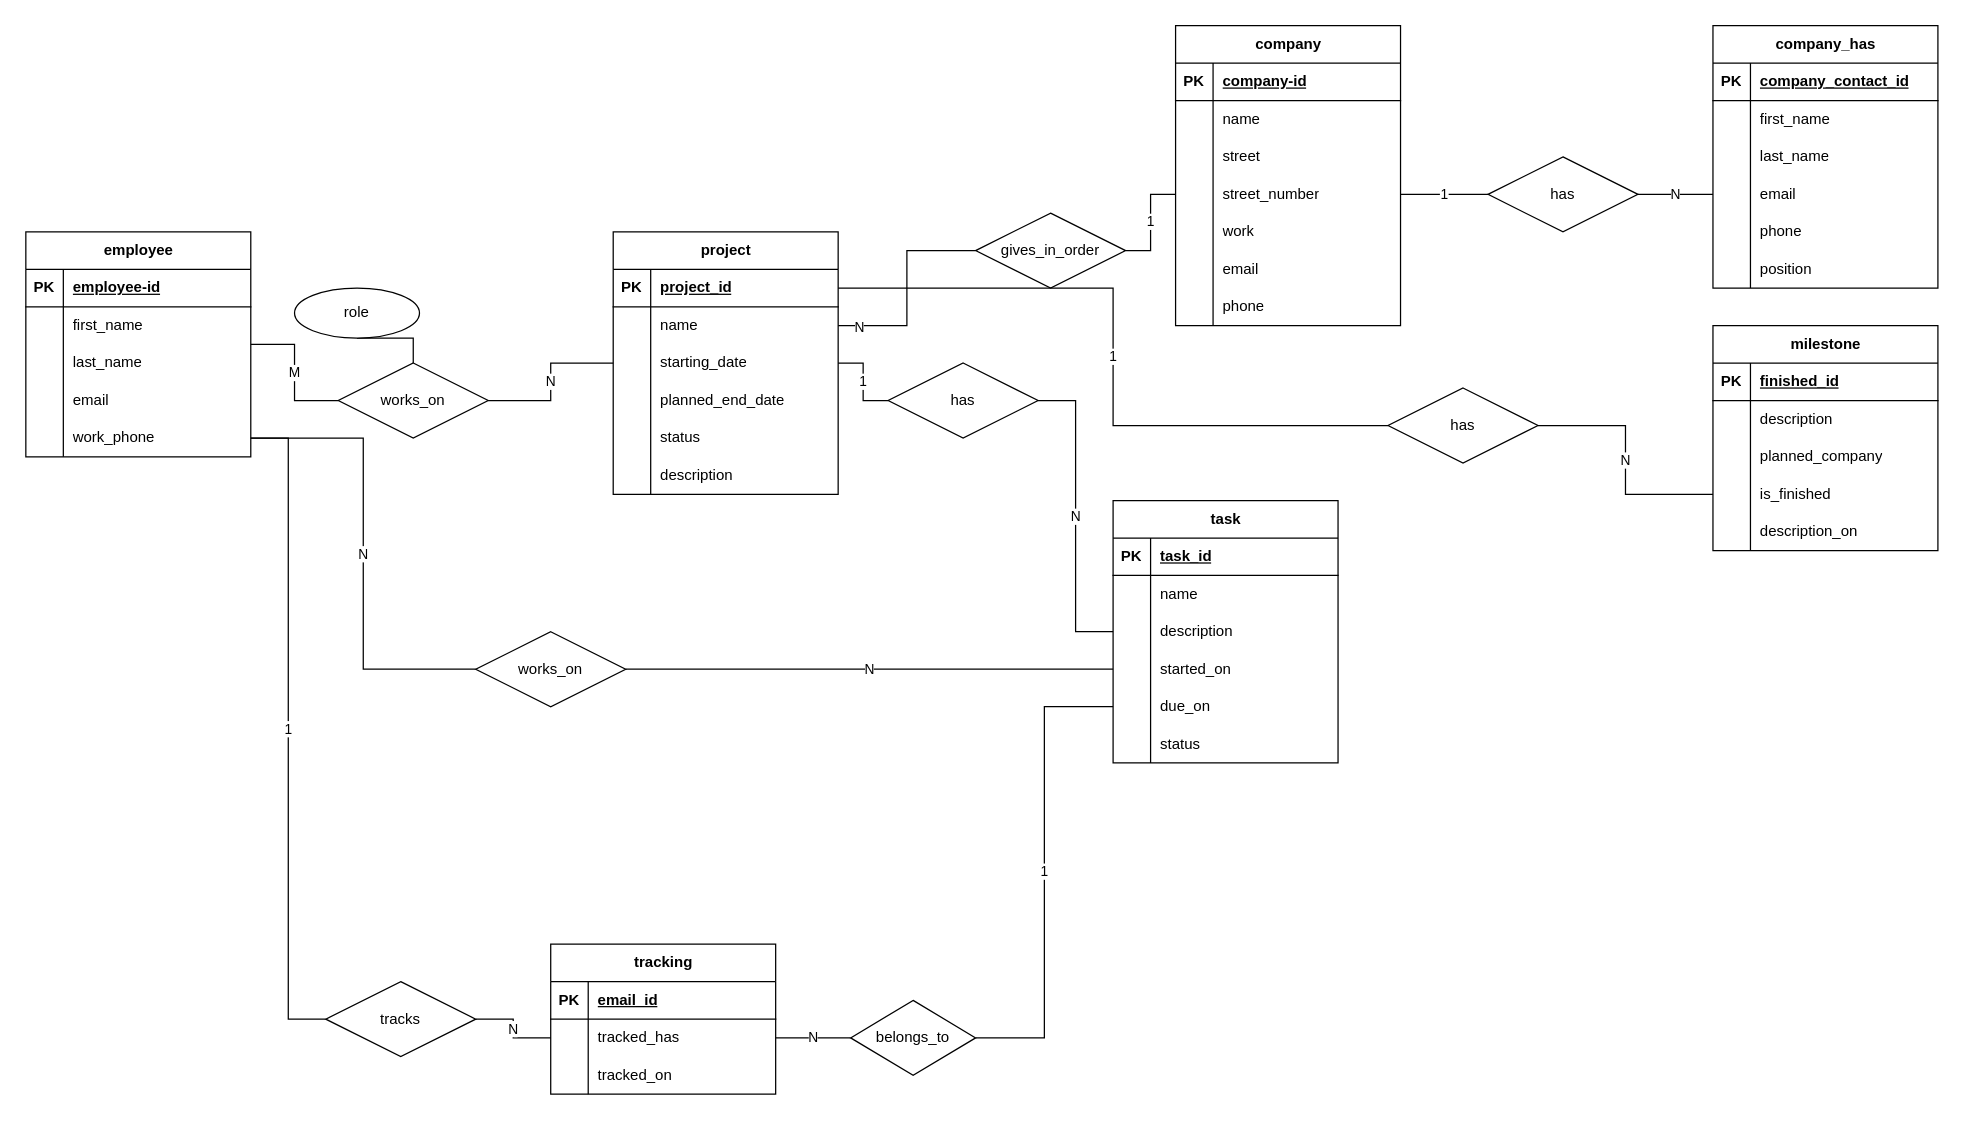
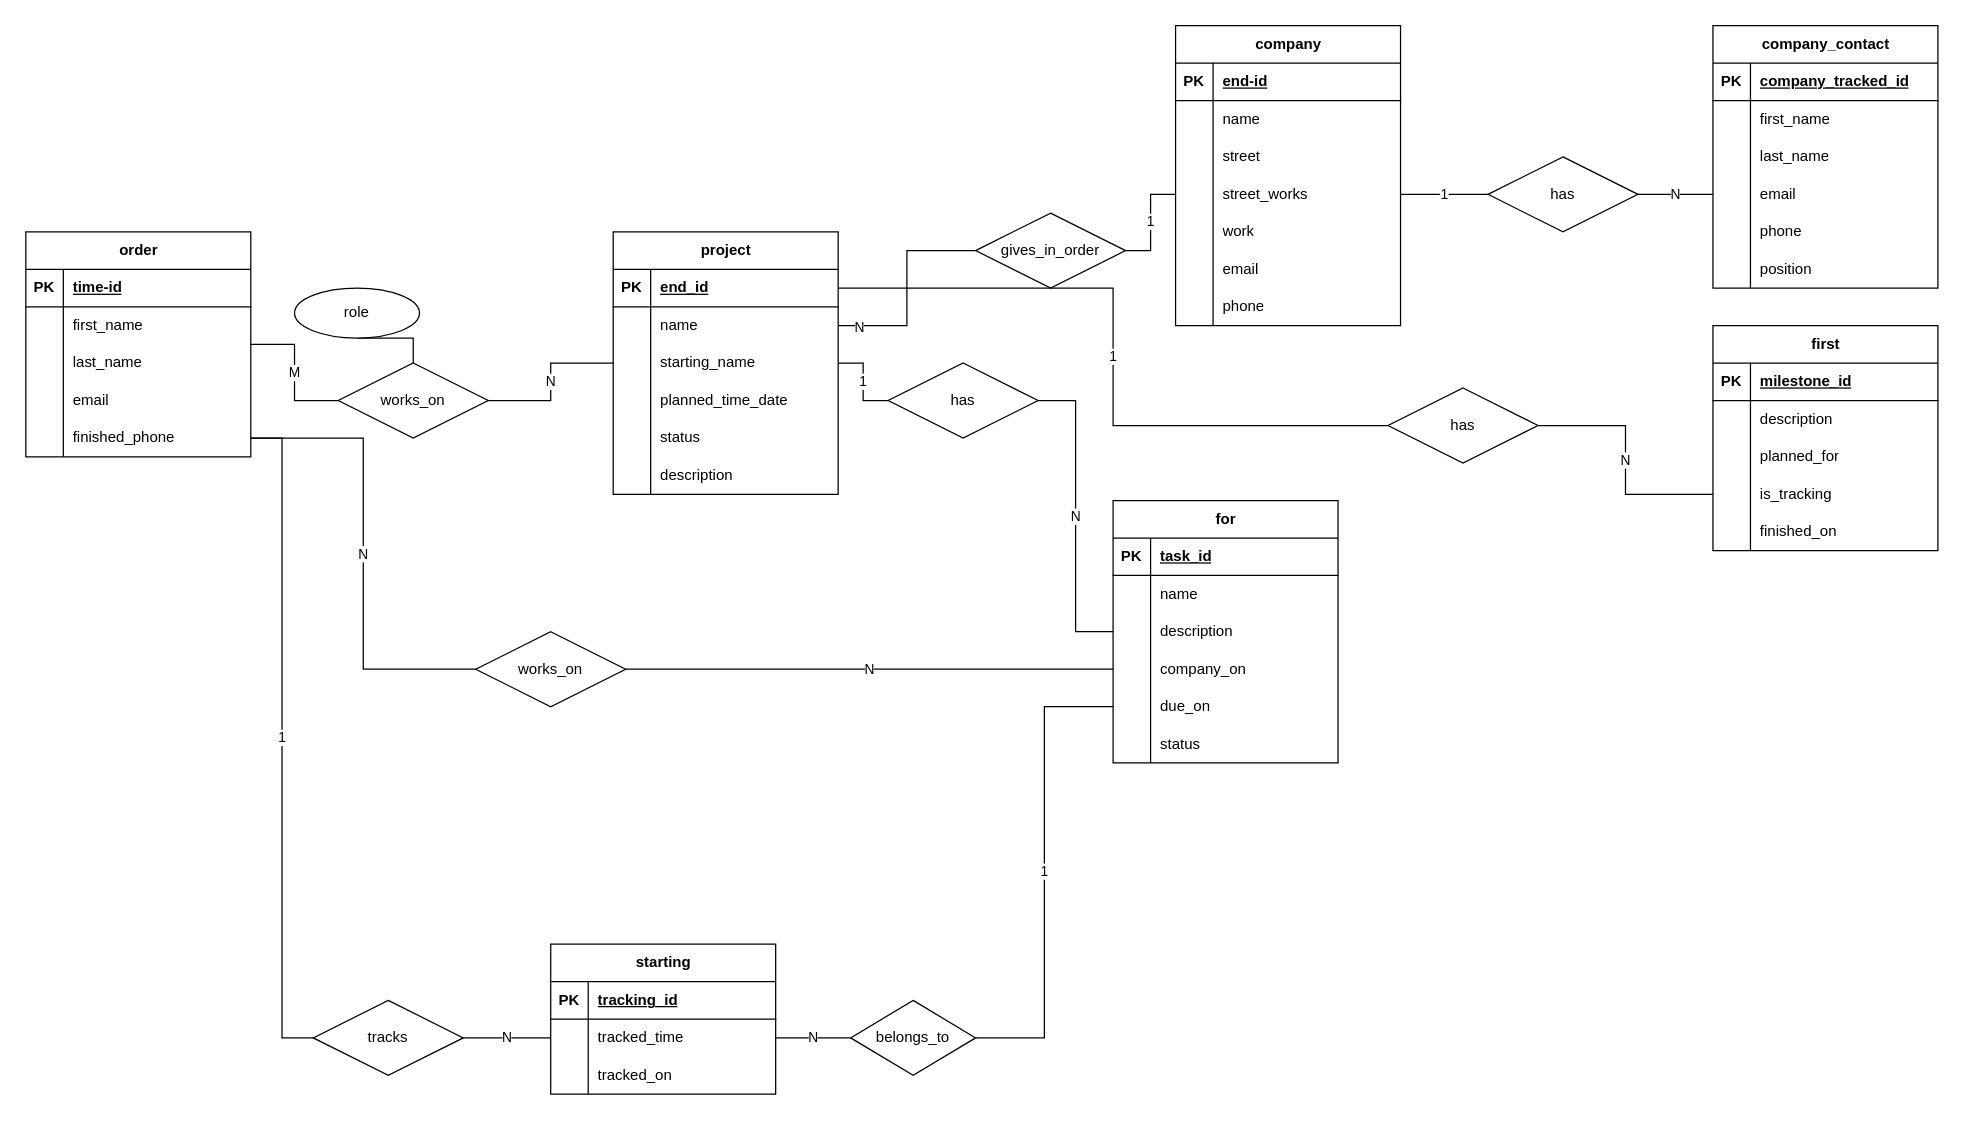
- <mxCell id="126" value="company_has" style="shape=table;startSize=30;container=1;collapsible=1;childLayout=tableLayout;fixedRows=1;rowLines=0;fontStyle=1;align=center;resizeLast=1;html=1;" parent="1" vertex="1"><mxGeometry x="1370" y="20" width="180" height="210" as="geometry" /></mxCell>
+ <mxCell id="126" value="company_contact" style="shape=table;startSize=30;container=1;collapsible=1;childLayout=tableLayout;fixedRows=1;rowLines=0;fontStyle=1;align=center;resizeLast=1;html=1;" parent="1" vertex="1"><mxGeometry x="1370" y="20" width="180" height="210" as="geometry" /></mxCell>
- <mxCell id="107" value="company-id" style="shape=partialRectangle;connectable=0;fillColor=none;top=0;left=0;bottom=0;right=0;align=left;spacingLeft=6;fontStyle=5;overflow=hidden;whiteSpace=wrap;html=1;" parent="105" vertex="1"><mxGeometry x="30" width="150" height="30" as="geometry"><mxRectangle width="150" height="30" as="alternateBounds" /></mxGeometry></mxCell>
+ <mxCell id="107" value="end-id" style="shape=partialRectangle;connectable=0;fillColor=none;top=0;left=0;bottom=0;right=0;align=left;spacingLeft=6;fontStyle=5;overflow=hidden;whiteSpace=wrap;html=1;" parent="105" vertex="1"><mxGeometry x="30" width="150" height="30" as="geometry"><mxRectangle width="150" height="30" as="alternateBounds" /></mxGeometry></mxCell>
- <mxCell id="129" value="company_&lt;span style=&quot;background-color: transparent; color: light-dark(rgb(0, 0, 0), rgb(255, 255, 255));&quot;&gt;contact_id&lt;/span&gt;" style="shape=partialRectangle;connectable=0;fillColor=none;top=0;left=0;bottom=0;right=0;align=left;spacingLeft=6;fontStyle=5;overflow=hidden;whiteSpace=wrap;html=1;" parent="127" vertex="1"><mxGeometry x="30" width="150" height="30" as="geometry"><mxRectangle width="150" height="30" as="alternateBounds" /></mxGeometry></mxCell>
+ <mxCell id="129" value="company_&lt;span style=&quot;background-color: transparent; color: light-dark(rgb(0, 0, 0), rgb(255, 255, 255));&quot;&gt;tracked_id&lt;/span&gt;" style="shape=partialRectangle;connectable=0;fillColor=none;top=0;left=0;bottom=0;right=0;align=left;spacingLeft=6;fontStyle=5;overflow=hidden;whiteSpace=wrap;html=1;" parent="127" vertex="1"><mxGeometry x="30" width="150" height="30" as="geometry"><mxRectangle width="150" height="30" as="alternateBounds" /></mxGeometry></mxCell>
- <mxCell id="116" value="street_number" style="shape=partialRectangle;connectable=0;fillColor=none;top=0;left=0;bottom=0;right=0;align=left;spacingLeft=6;overflow=hidden;whiteSpace=wrap;html=1;" parent="114" vertex="1"><mxGeometry x="30" width="150" height="30" as="geometry"><mxRectangle width="150" height="30" as="alternateBounds" /></mxGeometry></mxCell>
+ <mxCell id="116" value="street_works" style="shape=partialRectangle;connectable=0;fillColor=none;top=0;left=0;bottom=0;right=0;align=left;spacingLeft=6;overflow=hidden;whiteSpace=wrap;html=1;" parent="114" vertex="1"><mxGeometry x="30" width="150" height="30" as="geometry"><mxRectangle width="150" height="30" as="alternateBounds" /></mxGeometry></mxCell>
- <mxCell id="22" value="employee" style="shape=table;startSize=30;container=1;collapsible=1;childLayout=tableLayout;fixedRows=1;rowLines=0;fontStyle=1;align=center;resizeLast=1;html=1;" parent="1" vertex="1"><mxGeometry x="20" y="185" width="180" height="180" as="geometry" /></mxCell>
+ <mxCell id="22" value="order" style="shape=table;startSize=30;container=1;collapsible=1;childLayout=tableLayout;fixedRows=1;rowLines=0;fontStyle=1;align=center;resizeLast=1;html=1;" parent="1" vertex="1"><mxGeometry x="20" y="185" width="180" height="180" as="geometry" /></mxCell>
- <mxCell id="25" value="employee-id" style="shape=partialRectangle;connectable=0;fillColor=none;top=0;left=0;bottom=0;right=0;align=left;spacingLeft=6;fontStyle=5;overflow=hidden;whiteSpace=wrap;html=1;" parent="23" vertex="1"><mxGeometry x="30" width="150" height="30" as="geometry"><mxRectangle width="150" height="30" as="alternateBounds" /></mxGeometry></mxCell>
+ <mxCell id="25" value="time-id" style="shape=partialRectangle;connectable=0;fillColor=none;top=0;left=0;bottom=0;right=0;align=left;spacingLeft=6;fontStyle=5;overflow=hidden;whiteSpace=wrap;html=1;" parent="23" vertex="1"><mxGeometry x="30" width="150" height="30" as="geometry"><mxRectangle width="150" height="30" as="alternateBounds" /></mxGeometry></mxCell>
- <mxCell id="5" value="project_id" style="shape=partialRectangle;connectable=0;fillColor=none;top=0;left=0;bottom=0;right=0;align=left;spacingLeft=6;fontStyle=5;overflow=hidden;whiteSpace=wrap;html=1;" parent="3" vertex="1"><mxGeometry x="30" width="150" height="30" as="geometry"><mxRectangle width="150" height="30" as="alternateBounds" /></mxGeometry></mxCell>
+ <mxCell id="5" value="end_id" style="shape=partialRectangle;connectable=0;fillColor=none;top=0;left=0;bottom=0;right=0;align=left;spacingLeft=6;fontStyle=5;overflow=hidden;whiteSpace=wrap;html=1;" parent="3" vertex="1"><mxGeometry x="30" width="150" height="30" as="geometry"><mxRectangle width="150" height="30" as="alternateBounds" /></mxGeometry></mxCell>
- <mxCell id="57" value="milestone" style="shape=table;startSize=30;container=1;collapsible=1;childLayout=tableLayout;fixedRows=1;rowLines=0;fontStyle=1;align=center;resizeLast=1;html=1;" parent="1" vertex="1"><mxGeometry x="1370" y="260" width="180" height="180" as="geometry" /></mxCell>
+ <mxCell id="57" value="first" style="shape=table;startSize=30;container=1;collapsible=1;childLayout=tableLayout;fixedRows=1;rowLines=0;fontStyle=1;align=center;resizeLast=1;html=1;" parent="1" vertex="1"><mxGeometry x="1370" y="260" width="180" height="180" as="geometry" /></mxCell>
- <mxCell id="11" value="starting_date" style="shape=partialRectangle;connectable=0;fillColor=none;top=0;left=0;bottom=0;right=0;align=left;spacingLeft=6;overflow=hidden;whiteSpace=wrap;html=1;" parent="9" vertex="1"><mxGeometry x="30" width="150" height="30" as="geometry"><mxRectangle width="150" height="30" as="alternateBounds" /></mxGeometry></mxCell>
+ <mxCell id="11" value="starting_name" style="shape=partialRectangle;connectable=0;fillColor=none;top=0;left=0;bottom=0;right=0;align=left;spacingLeft=6;overflow=hidden;whiteSpace=wrap;html=1;" parent="9" vertex="1"><mxGeometry x="30" width="150" height="30" as="geometry"><mxRectangle width="150" height="30" as="alternateBounds" /></mxGeometry></mxCell>
- <mxCell id="60" value="finished_id" style="shape=partialRectangle;connectable=0;fillColor=none;top=0;left=0;bottom=0;right=0;align=left;spacingLeft=6;fontStyle=5;overflow=hidden;whiteSpace=wrap;html=1;" parent="58" vertex="1"><mxGeometry x="30" width="150" height="30" as="geometry"><mxRectangle width="150" height="30" as="alternateBounds" /></mxGeometry></mxCell>
+ <mxCell id="60" value="milestone_id" style="shape=partialRectangle;connectable=0;fillColor=none;top=0;left=0;bottom=0;right=0;align=left;spacingLeft=6;fontStyle=5;overflow=hidden;whiteSpace=wrap;html=1;" parent="58" vertex="1"><mxGeometry x="30" width="150" height="30" as="geometry"><mxRectangle width="150" height="30" as="alternateBounds" /></mxGeometry></mxCell>
- <mxCell id="14" value="planned_end_date" style="shape=partialRectangle;connectable=0;fillColor=none;top=0;left=0;bottom=0;right=0;align=left;spacingLeft=6;overflow=hidden;whiteSpace=wrap;html=1;" parent="12" vertex="1"><mxGeometry x="30" width="150" height="30" as="geometry"><mxRectangle width="150" height="30" as="alternateBounds" /></mxGeometry></mxCell>
+ <mxCell id="14" value="planned_time_date" style="shape=partialRectangle;connectable=0;fillColor=none;top=0;left=0;bottom=0;right=0;align=left;spacingLeft=6;overflow=hidden;whiteSpace=wrap;html=1;" parent="12" vertex="1"><mxGeometry x="30" width="150" height="30" as="geometry"><mxRectangle width="150" height="30" as="alternateBounds" /></mxGeometry></mxCell>
- <mxCell id="37" value="work_phone" style="shape=partialRectangle;connectable=0;fillColor=none;top=0;left=0;bottom=0;right=0;align=left;spacingLeft=6;overflow=hidden;whiteSpace=wrap;html=1;" parent="35" vertex="1"><mxGeometry x="30" width="150" height="30" as="geometry"><mxRectangle width="150" height="30" as="alternateBounds" /></mxGeometry></mxCell>
+ <mxCell id="37" value="finished_phone" style="shape=partialRectangle;connectable=0;fillColor=none;top=0;left=0;bottom=0;right=0;align=left;spacingLeft=6;overflow=hidden;whiteSpace=wrap;html=1;" parent="35" vertex="1"><mxGeometry x="30" width="150" height="30" as="geometry"><mxRectangle width="150" height="30" as="alternateBounds" /></mxGeometry></mxCell>
- <mxCell id="66" value="planned_company" style="shape=partialRectangle;connectable=0;fillColor=none;top=0;left=0;bottom=0;right=0;align=left;spacingLeft=6;overflow=hidden;whiteSpace=wrap;html=1;" parent="64" vertex="1"><mxGeometry x="30" width="150" height="30" as="geometry"><mxRectangle width="150" height="30" as="alternateBounds" /></mxGeometry></mxCell>
+ <mxCell id="66" value="planned_for" style="shape=partialRectangle;connectable=0;fillColor=none;top=0;left=0;bottom=0;right=0;align=left;spacingLeft=6;overflow=hidden;whiteSpace=wrap;html=1;" parent="64" vertex="1"><mxGeometry x="30" width="150" height="30" as="geometry"><mxRectangle width="150" height="30" as="alternateBounds" /></mxGeometry></mxCell>
- <mxCell id="69" value="is_finished" style="shape=partialRectangle;connectable=0;fillColor=none;top=0;left=0;bottom=0;right=0;align=left;spacingLeft=6;overflow=hidden;whiteSpace=wrap;html=1;" parent="67" vertex="1"><mxGeometry x="30" width="150" height="30" as="geometry"><mxRectangle width="150" height="30" as="alternateBounds" /></mxGeometry></mxCell>
+ <mxCell id="69" value="is_tracking" style="shape=partialRectangle;connectable=0;fillColor=none;top=0;left=0;bottom=0;right=0;align=left;spacingLeft=6;overflow=hidden;whiteSpace=wrap;html=1;" parent="67" vertex="1"><mxGeometry x="30" width="150" height="30" as="geometry"><mxRectangle width="150" height="30" as="alternateBounds" /></mxGeometry></mxCell>
- <mxCell id="38" value="task" style="shape=table;startSize=30;container=1;collapsible=1;childLayout=tableLayout;fixedRows=1;rowLines=0;fontStyle=1;align=center;resizeLast=1;html=1;" parent="1" vertex="1"><mxGeometry x="890" y="400" width="180" height="210" as="geometry" /></mxCell>
+ <mxCell id="38" value="for" style="shape=table;startSize=30;container=1;collapsible=1;childLayout=tableLayout;fixedRows=1;rowLines=0;fontStyle=1;align=center;resizeLast=1;html=1;" parent="1" vertex="1"><mxGeometry x="890" y="400" width="180" height="210" as="geometry" /></mxCell>
- <mxCell id="72" value="description_on" style="shape=partialRectangle;connectable=0;fillColor=none;top=0;left=0;bottom=0;right=0;align=left;spacingLeft=6;overflow=hidden;whiteSpace=wrap;html=1;" parent="70" vertex="1"><mxGeometry x="30" width="150" height="30" as="geometry"><mxRectangle width="150" height="30" as="alternateBounds" /></mxGeometry></mxCell>
+ <mxCell id="72" value="finished_on" style="shape=partialRectangle;connectable=0;fillColor=none;top=0;left=0;bottom=0;right=0;align=left;spacingLeft=6;overflow=hidden;whiteSpace=wrap;html=1;" parent="70" vertex="1"><mxGeometry x="30" width="150" height="30" as="geometry"><mxRectangle width="150" height="30" as="alternateBounds" /></mxGeometry></mxCell>
- <mxCell id="50" value="started_on" style="shape=partialRectangle;connectable=0;fillColor=none;top=0;left=0;bottom=0;right=0;align=left;spacingLeft=6;overflow=hidden;whiteSpace=wrap;html=1;" parent="48" vertex="1"><mxGeometry x="30" width="150" height="30" as="geometry"><mxRectangle width="150" height="30" as="alternateBounds" /></mxGeometry></mxCell>
+ <mxCell id="50" value="company_on" style="shape=partialRectangle;connectable=0;fillColor=none;top=0;left=0;bottom=0;right=0;align=left;spacingLeft=6;overflow=hidden;whiteSpace=wrap;html=1;" parent="48" vertex="1"><mxGeometry x="30" width="150" height="30" as="geometry"><mxRectangle width="150" height="30" as="alternateBounds" /></mxGeometry></mxCell>
- <mxCell id="73" value="tracking" style="shape=table;startSize=30;container=1;collapsible=1;childLayout=tableLayout;fixedRows=1;rowLines=0;fontStyle=1;align=center;resizeLast=1;html=1;" parent="1" vertex="1"><mxGeometry x="440" y="755" width="180" height="120" as="geometry" /></mxCell>
+ <mxCell id="73" value="starting" style="shape=table;startSize=30;container=1;collapsible=1;childLayout=tableLayout;fixedRows=1;rowLines=0;fontStyle=1;align=center;resizeLast=1;html=1;" parent="1" vertex="1"><mxGeometry x="440" y="755" width="180" height="120" as="geometry" /></mxCell>
- <mxCell id="76" value="email_id" style="shape=partialRectangle;connectable=0;fillColor=none;top=0;left=0;bottom=0;right=0;align=left;spacingLeft=6;fontStyle=5;overflow=hidden;whiteSpace=wrap;html=1;" parent="74" vertex="1"><mxGeometry x="30" width="150" height="30" as="geometry"><mxRectangle width="150" height="30" as="alternateBounds" /></mxGeometry></mxCell>
+ <mxCell id="76" value="tracking_id" style="shape=partialRectangle;connectable=0;fillColor=none;top=0;left=0;bottom=0;right=0;align=left;spacingLeft=6;fontStyle=5;overflow=hidden;whiteSpace=wrap;html=1;" parent="74" vertex="1"><mxGeometry x="30" width="150" height="30" as="geometry"><mxRectangle width="150" height="30" as="alternateBounds" /></mxGeometry></mxCell>
- <mxCell id="100" value="tracks" style="shape=rhombus;perimeter=rhombusPerimeter;whiteSpace=wrap;html=1;align=center;" parent="1" vertex="1"><mxGeometry x="260" y="785" width="120" height="60" as="geometry" /></mxCell>
+ <mxCell id="100" value="tracks" style="shape=rhombus;perimeter=rhombusPerimeter;whiteSpace=wrap;html=1;align=center;" parent="1" vertex="1"><mxGeometry y="800" width="120" height="60" as="geometry" x="250" /></mxCell>
- <mxCell id="79" value="tracked_has" style="shape=partialRectangle;connectable=0;fillColor=none;top=0;left=0;bottom=0;right=0;align=left;spacingLeft=6;overflow=hidden;whiteSpace=wrap;html=1;" parent="77" vertex="1"><mxGeometry x="30" width="150" height="30" as="geometry"><mxRectangle width="150" height="30" as="alternateBounds" /></mxGeometry></mxCell>
+ <mxCell id="79" value="tracked_time" style="shape=partialRectangle;connectable=0;fillColor=none;top=0;left=0;bottom=0;right=0;align=left;spacingLeft=6;overflow=hidden;whiteSpace=wrap;html=1;" parent="77" vertex="1"><mxGeometry x="30" width="150" height="30" as="geometry"><mxRectangle width="150" height="30" as="alternateBounds" /></mxGeometry></mxCell>
